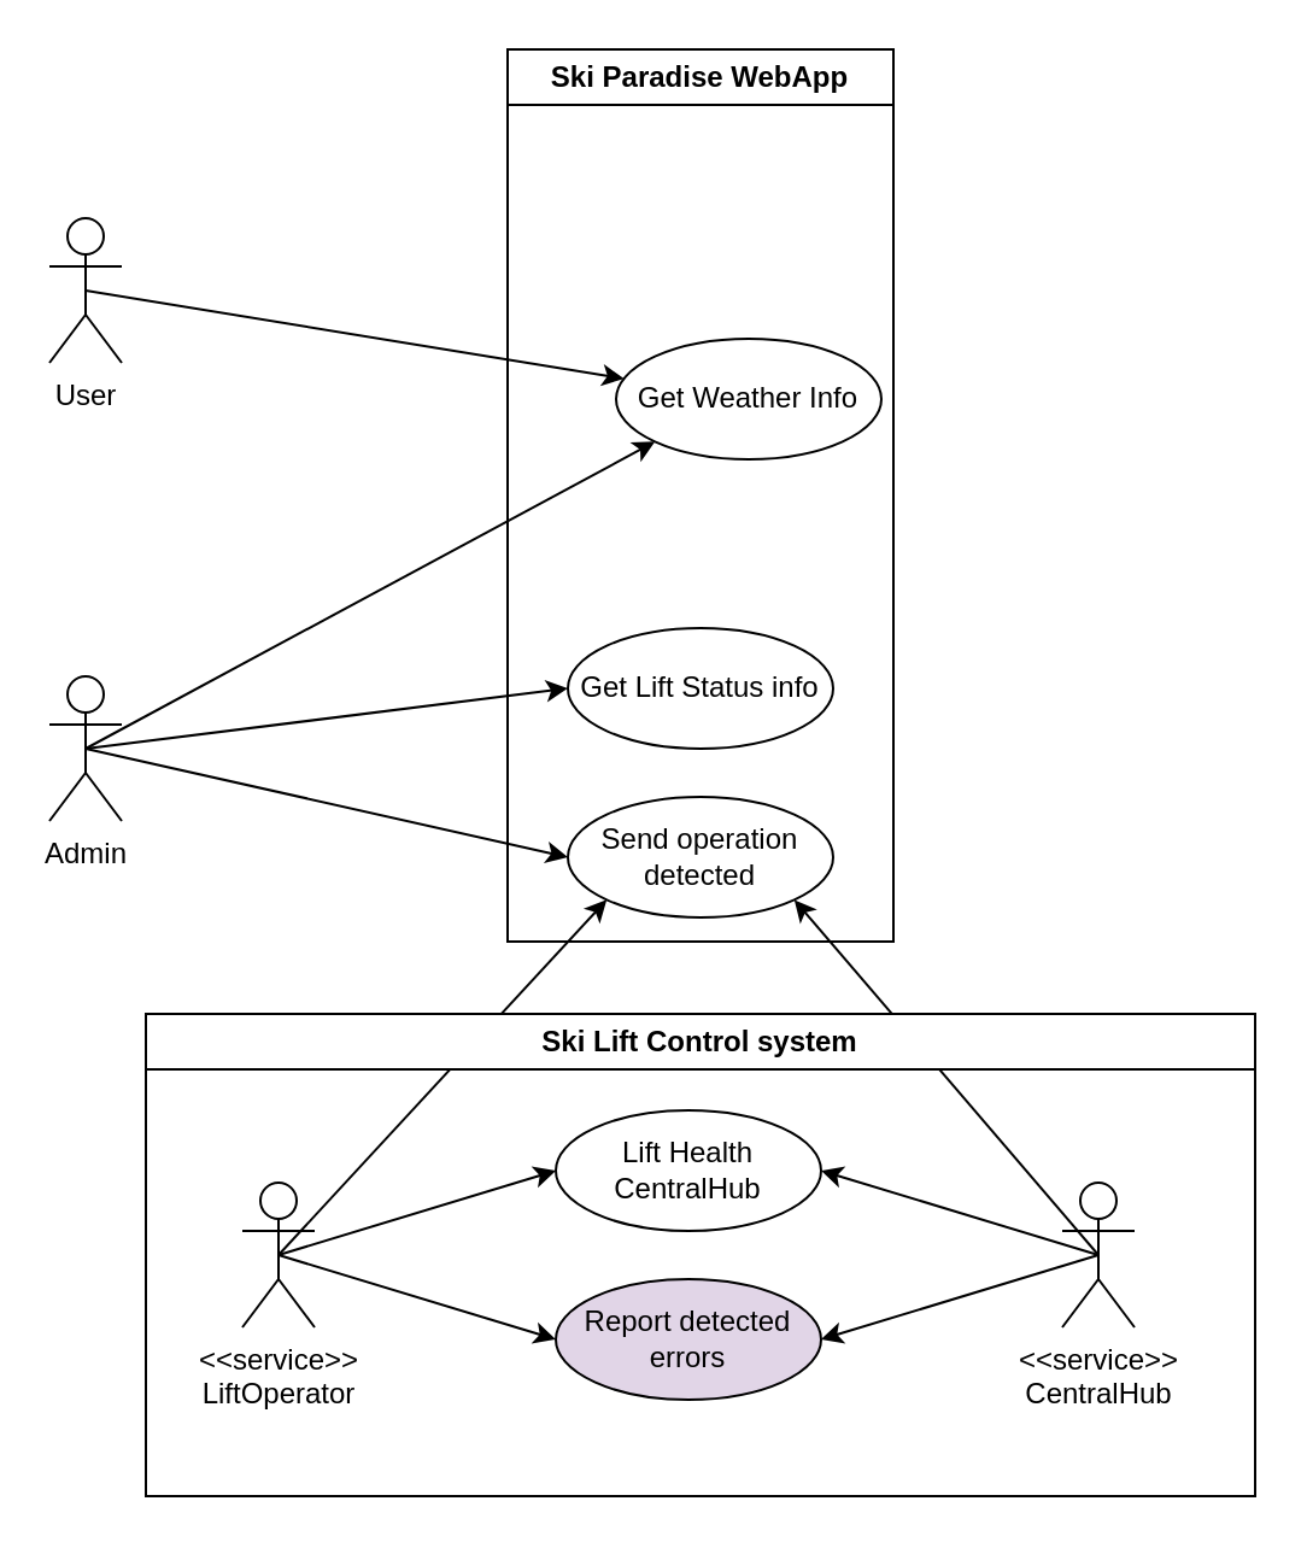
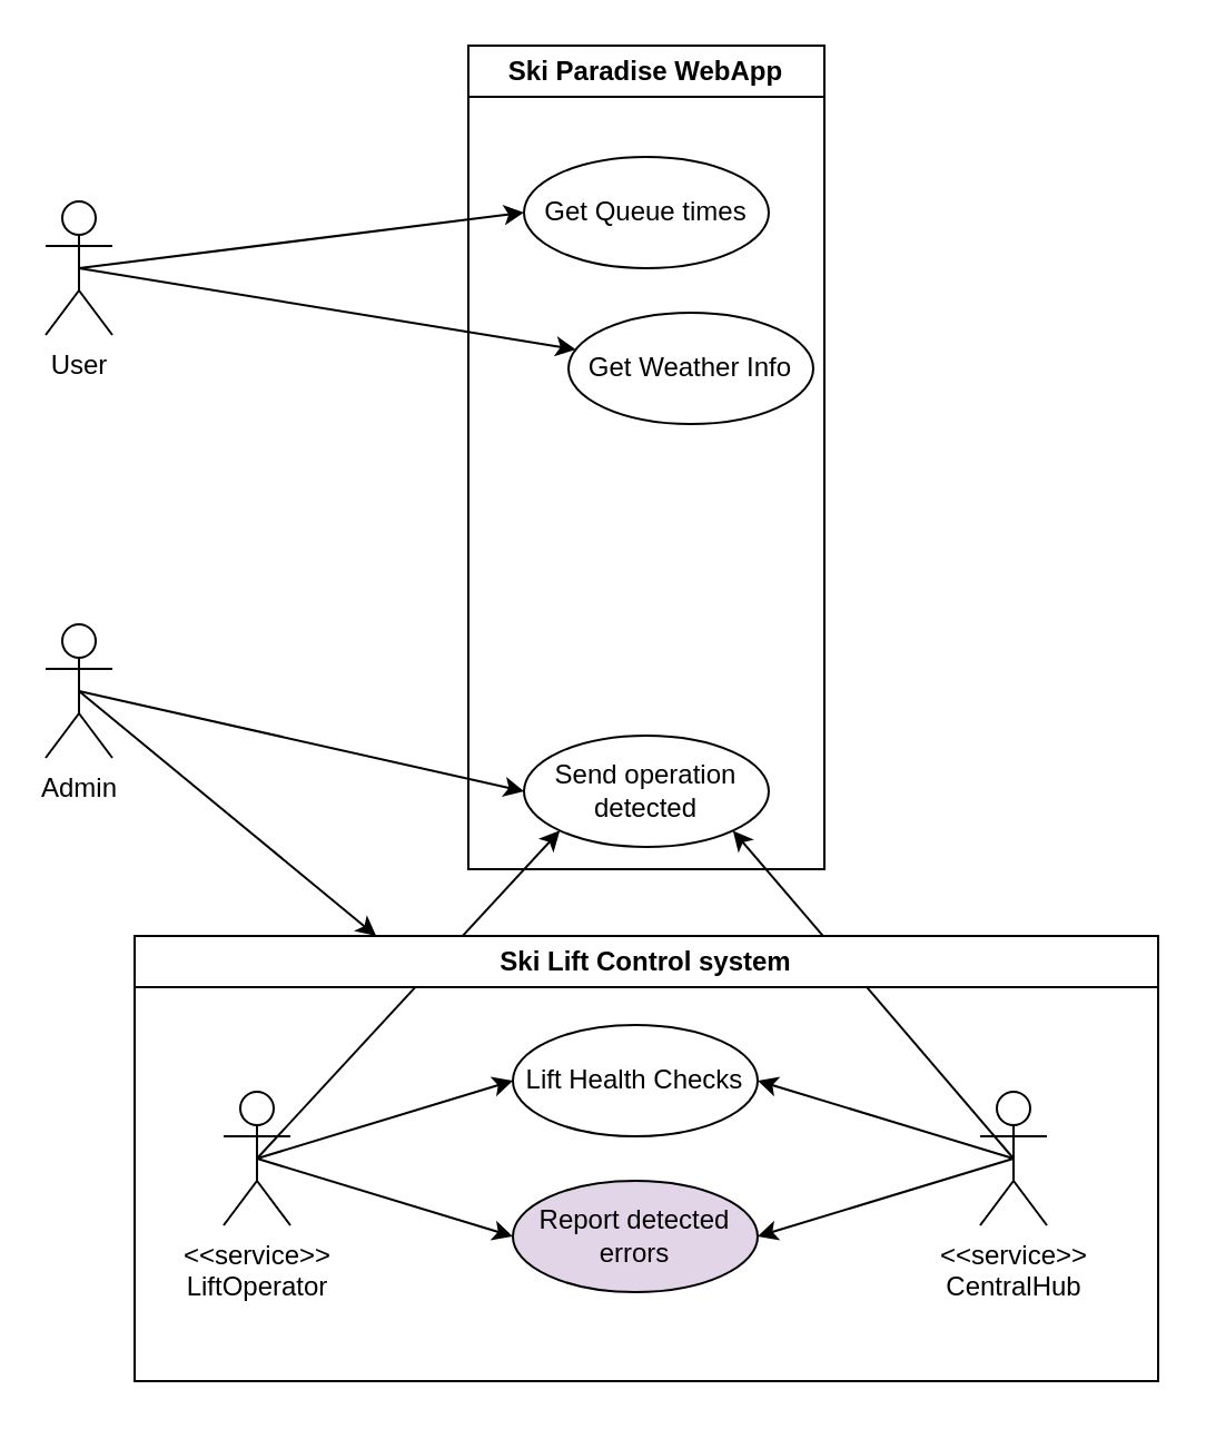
+ <mxCell id="14" value="Get Queue times" style="ellipse;whiteSpace=wrap;html=1;" vertex="1" parent="12"><mxGeometry x="25" y="50" width="110" height="50" as="geometry" /></mxCell>
+ <mxCell id="6" style="rounded=0;orthogonalLoop=1;jettySize=auto;html=1;exitX=0.5;exitY=0.5;exitDx=0;exitDy=0;exitPerimeter=0;entryX=0;entryY=0.5;entryDx=0;entryDy=0;" edge="1" parent="1" source="8" target="14"><mxGeometry relative="1" as="geometry" /></mxCell>
- <mxCell id="4" style="rounded=0;orthogonalLoop=1;jettySize=auto;html=1;exitX=0.5;exitY=0.5;exitDx=0;exitDy=0;exitPerimeter=0;entryX=0;entryY=1;entryDx=0;entryDy=0;" edge="1" parent="1" source="5" target="13"><mxGeometry relative="1" as="geometry" /></mxCell>
+ <mxCell id="4" style="rounded=0;orthogonalLoop=1;jettySize=auto;html=1;exitX=0.5;exitY=0.5;exitDx=0;exitDy=0;exitPerimeter=0;" edge="1" parent="1" source="5" target="24"><mxGeometry relative="1" as="geometry" /></mxCell>
- <mxCell id="15" value="Get Lift Status info" style="ellipse;whiteSpace=wrap;html=1;" vertex="1" parent="12"><mxGeometry x="25" y="240" width="110" height="50" as="geometry" /></mxCell>
- <mxCell id="3" style="rounded=0;orthogonalLoop=1;jettySize=auto;html=1;exitX=0.5;exitY=0.5;exitDx=0;exitDy=0;exitPerimeter=0;entryX=0;entryY=0.5;entryDx=0;entryDy=0;" edge="1" parent="1" source="5" target="15"><mxGeometry relative="1" as="geometry" /></mxCell>
- <mxCell id="23" value="Lift Health CentralHub" style="ellipse;whiteSpace=wrap;html=1;" vertex="1" parent="1"><mxGeometry x="230" y="460" width="110" height="50" as="geometry" /></mxCell>
+ <mxCell id="23" value="Lift Health Checks" style="ellipse;whiteSpace=wrap;html=1;" vertex="1" parent="1"><mxGeometry x="230" y="460" width="110" height="50" as="geometry" /></mxCell>
